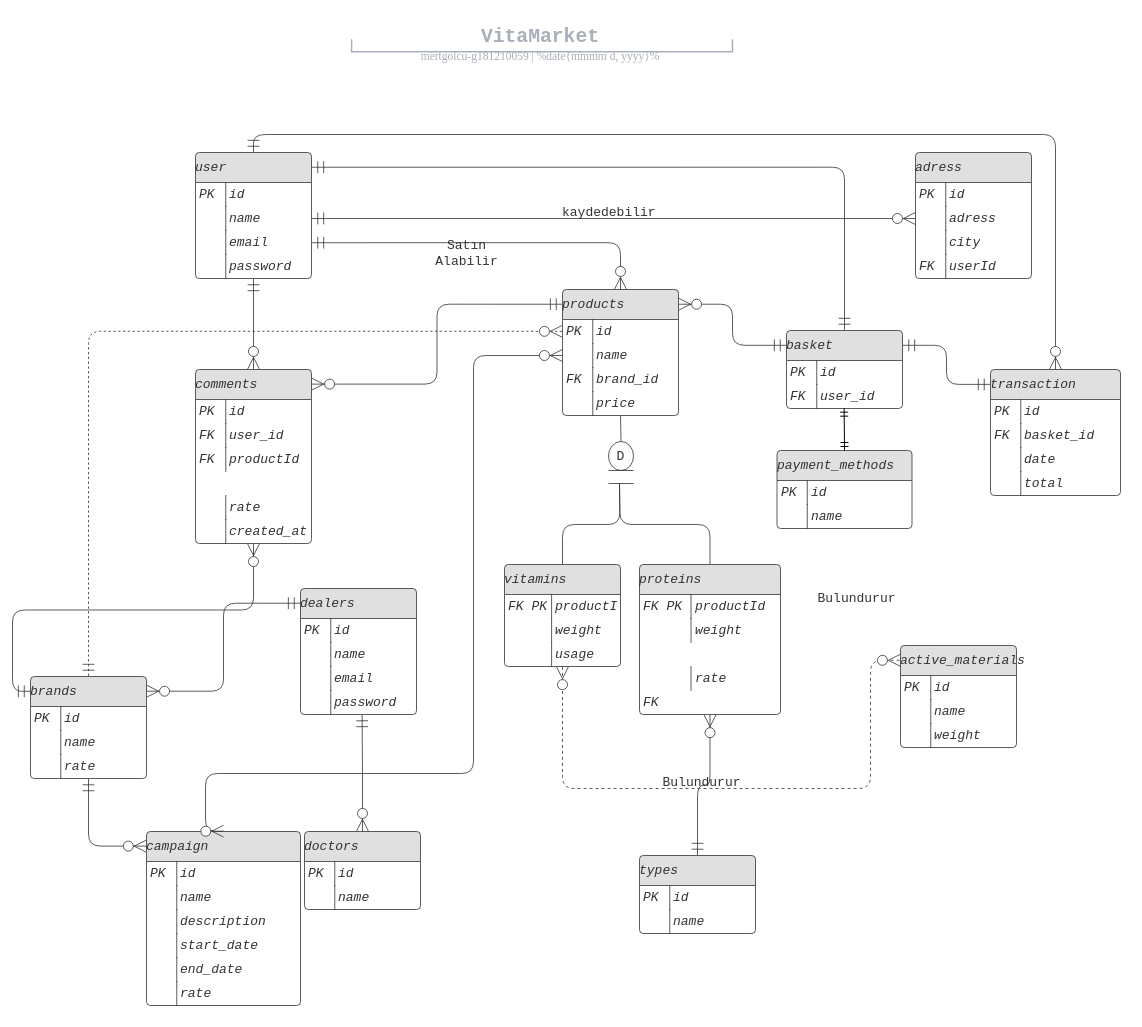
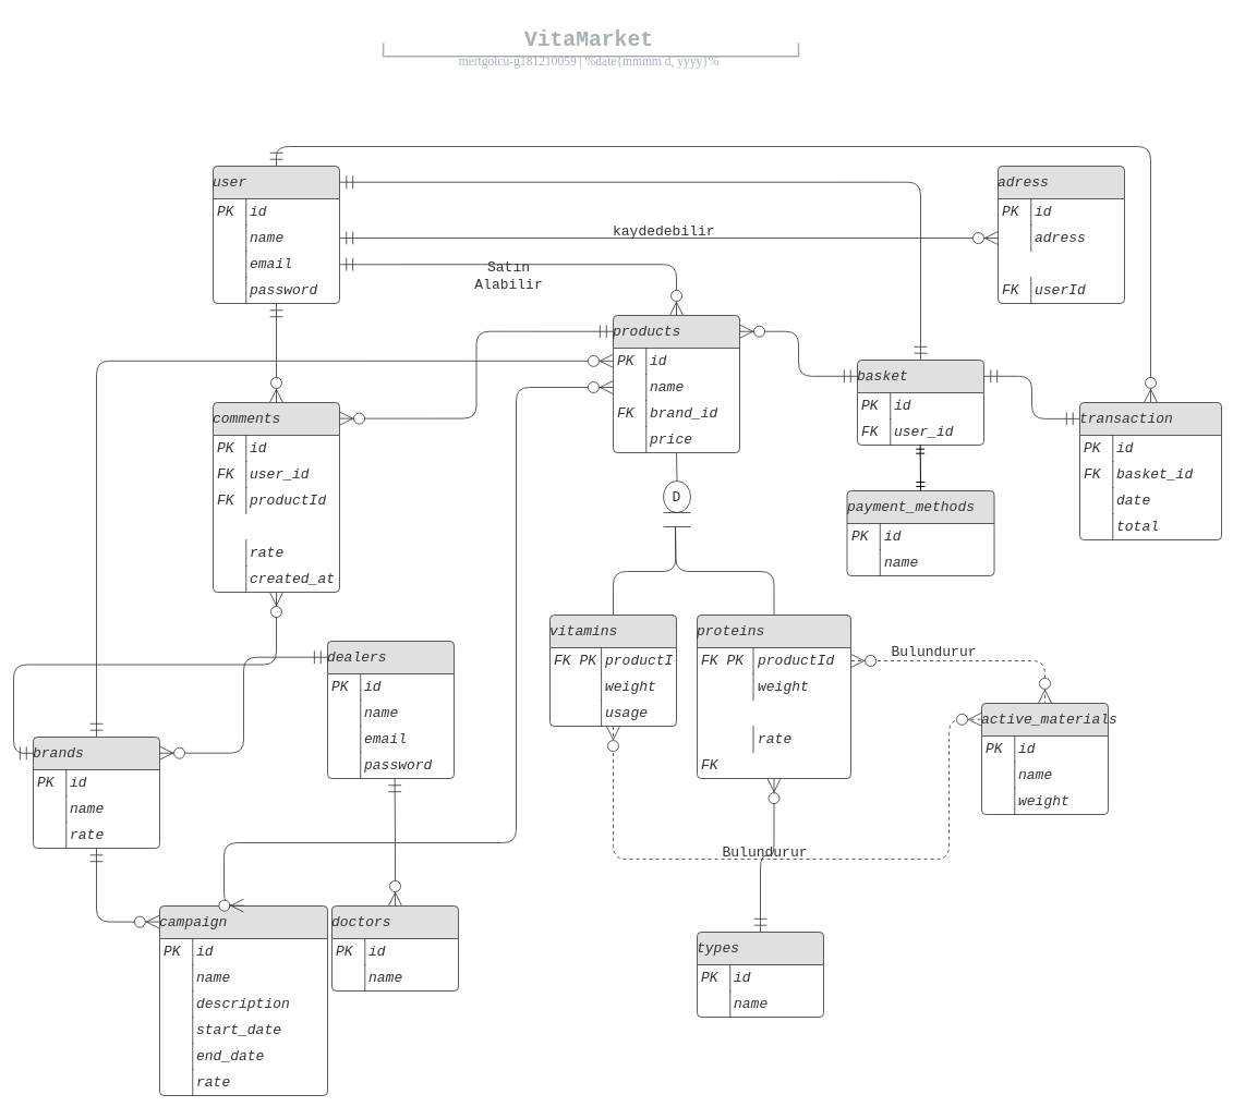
- <mxCell id="22" value="city" style="shape=partialRectangle;top=0;right=0;bottom=0;part=1;resizeHeight=0;align=left;verticalAlign=top;spacingLeft=4;spacingRight=4;overflow=hidden;rotatable=0;points=[[0,0.5],[1,0.5]];portConstraint=eastwest;whiteSpace=wrap;swimlaneFillColor=#ffffff;whiteSpace=wrap;fontSize=13;fontColor=#333333;fontStyle=2;fillColor=none;strokeOpacity=100;fillOpacity=100;whiteSpace=wrap;spacing=0;strokeColor=#333333;rounded=1;absoluteArcSize=1;arcSize=7.5;strokeWidth=0.8;fontFamily=Courier New;" vertex="1" parent="16"><mxGeometry x="30.281" y="78" width="85.719" height="24" as="geometry" /></mxCell>
- <mxCell id="120" value="" style="html=1;jettySize=18;whiteSpace=wrap;fontSize=13;strokeColor=#333333;strokeOpacity=100;strokeWidth=0.8;rounded=1;arcSize=24;edgeStyle=orthogonalEdgeStyle;startArrow=ERzeroToMany;startSize=10;endArrow=ERmandOne;endSize=10;exitX=-0.003;exitY=0.332;exitPerimeter=0;entryX=0.5;entryY=-0.004;entryPerimeter=0;fontFamily=Courier New;dashed=1;" edge="1" parent="1" source="32" target="25"><mxGeometry width="100" height="100" relative="1" as="geometry"><Array as="points" /></mxGeometry></mxCell>
+ <mxCell id="120" value="" style="html=1;jettySize=18;whiteSpace=wrap;fontSize=13;strokeColor=#333333;strokeOpacity=100;strokeWidth=0.8;rounded=1;arcSize=24;edgeStyle=orthogonalEdgeStyle;startArrow=ERzeroToMany;startSize=10;;endArrow=ERmandOne;endSize=10;;exitX=-0.003;exitY=0.332;exitPerimeter=0;entryX=0.5;entryY=-0.004;entryPerimeter=0;fontFamily=Courier New;" edge="1" parent="1" source="32" target="25"><mxGeometry width="100" height="100" relative="1" as="geometry"><Array as="points" /></mxGeometry></mxCell>
+ <mxCell id="114" value="" style="html=1;jettySize=18;whiteSpace=wrap;fontSize=13;strokeColor=#333333;strokeOpacity=100;dashed=1;fixDash=1;strokeWidth=0.8;rounded=1;arcSize=24;edgeStyle=orthogonalEdgeStyle;startArrow=ERzeroToMany;startSize=10;;endArrow=ERzeroToMany;endSize=10;;exitX=1.003;exitY=0.28;exitPerimeter=0;entryX=0.5;entryY=-0.004;entryPerimeter=0;fontFamily=Courier New;" edge="1" parent="1" source="73" target="54"><mxGeometry width="100" height="100" relative="1" as="geometry"><Array as="points" /></mxGeometry></mxCell>
